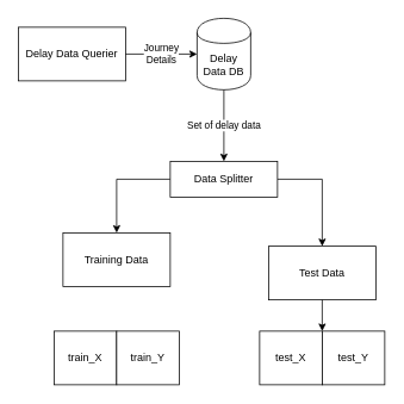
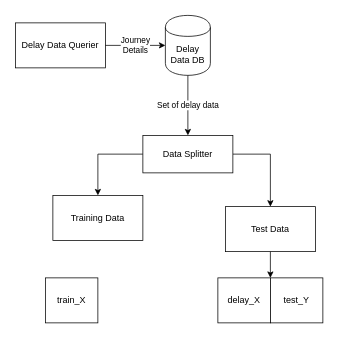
- <mxCell id="6" value="Data Splitter" style="rounded=0;whiteSpace=wrap;html=1;" parent="1" vertex="1"><mxGeometry x="190" y="180" width="120" height="40" as="geometry" /></mxCell>
+ <mxCell id="6" value="Data Splitter" style="rounded=0;whiteSpace=wrap;html=1;" parent="1" vertex="1"><mxGeometry x="190" y="180" width="120" height="50" as="geometry" /></mxCell>
- <mxCell id="12" value="train_Y" style="rounded=0;whiteSpace=wrap;html=1;" parent="1" vertex="1"><mxGeometry x="130" y="370" width="70" height="60" as="geometry" /></mxCell>
- <mxCell id="13" value="test_X" style="rounded=0;whiteSpace=wrap;html=1;" parent="1" vertex="1"><mxGeometry x="290" y="370" width="70" height="60" as="geometry" /></mxCell>
+ <mxCell id="13" value="delay_X" style="rounded=0;whiteSpace=wrap;html=1;" parent="1" vertex="1"><mxGeometry x="290" y="370" width="70" height="60" as="geometry" /></mxCell>
